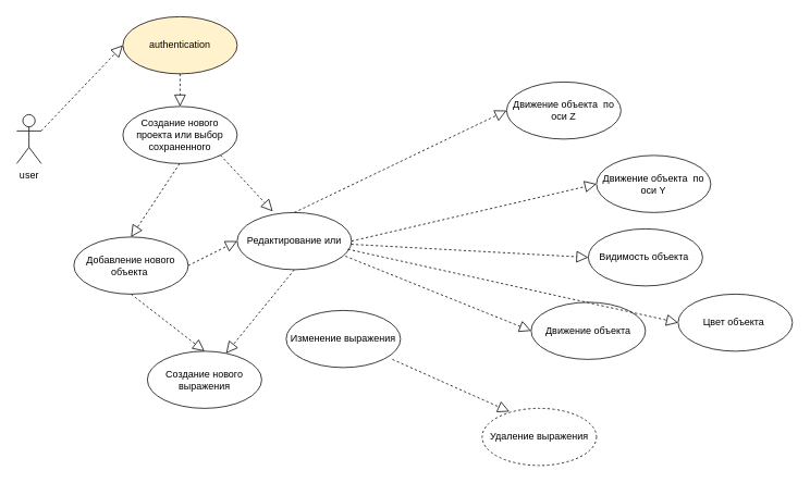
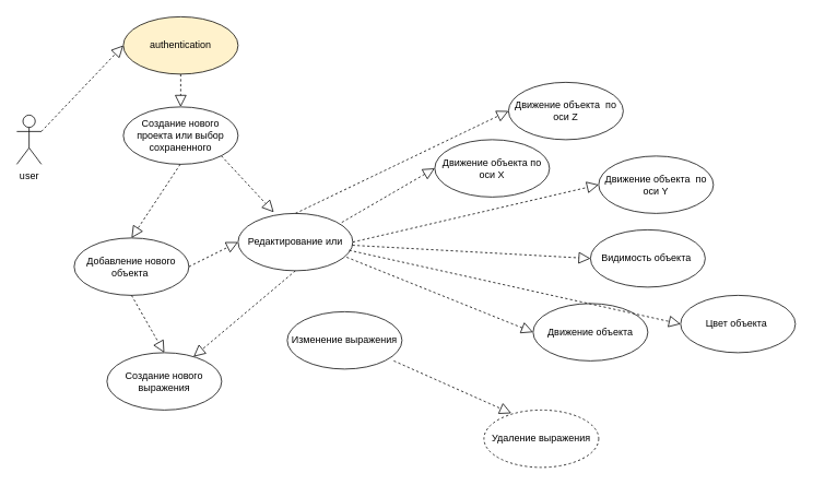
+ <mxCell id="8" value="Движение объекта по оси X" style="ellipse;whiteSpace=wrap;html=1;" vertex="1" parent="1"><mxGeometry x="530" y="170" width="140" height="70" as="geometry" /></mxCell>
+ <mxCell id="21" value="" style="endArrow=block;dashed=1;endFill=0;endSize=12;html=1;rounded=0;entryX=0;entryY=0.5;entryDx=0;entryDy=0;exitX=0.904;exitY=0.157;exitDx=0;exitDy=0;exitPerimeter=0;" edge="1" parent="1" source="6" target="8"><mxGeometry width="160" relative="1" as="geometry"><mxPoint x="420" y="260" as="sourcePoint" /><mxPoint x="461" y="265" as="targetPoint" /></mxGeometry></mxCell>
- <mxCell id="13" value="&lt;font style=&quot;font-size: 12px;&quot; face=&quot;Arial, sans-serif&quot;&gt;&lt;span style=&quot;white-space-collapse: preserve;&quot;&gt;Создание нового выражения&lt;/span&gt;&lt;/font&gt;" style="ellipse;whiteSpace=wrap;html=1;" vertex="1" parent="1"><mxGeometry x="180" y="430" width="140" height="70" as="geometry" /></mxCell>
+ <mxCell id="13" value="&lt;font style=&quot;font-size: 12px;&quot; face=&quot;Arial, sans-serif&quot;&gt;&lt;span style=&quot;white-space-collapse: preserve;&quot;&gt;Создание нового выражения&lt;/span&gt;&lt;/font&gt;" style="ellipse;whiteSpace=wrap;html=1;" vertex="1" parent="1"><mxGeometry x="130" y="430" width="140" height="70" as="geometry" /></mxCell>
